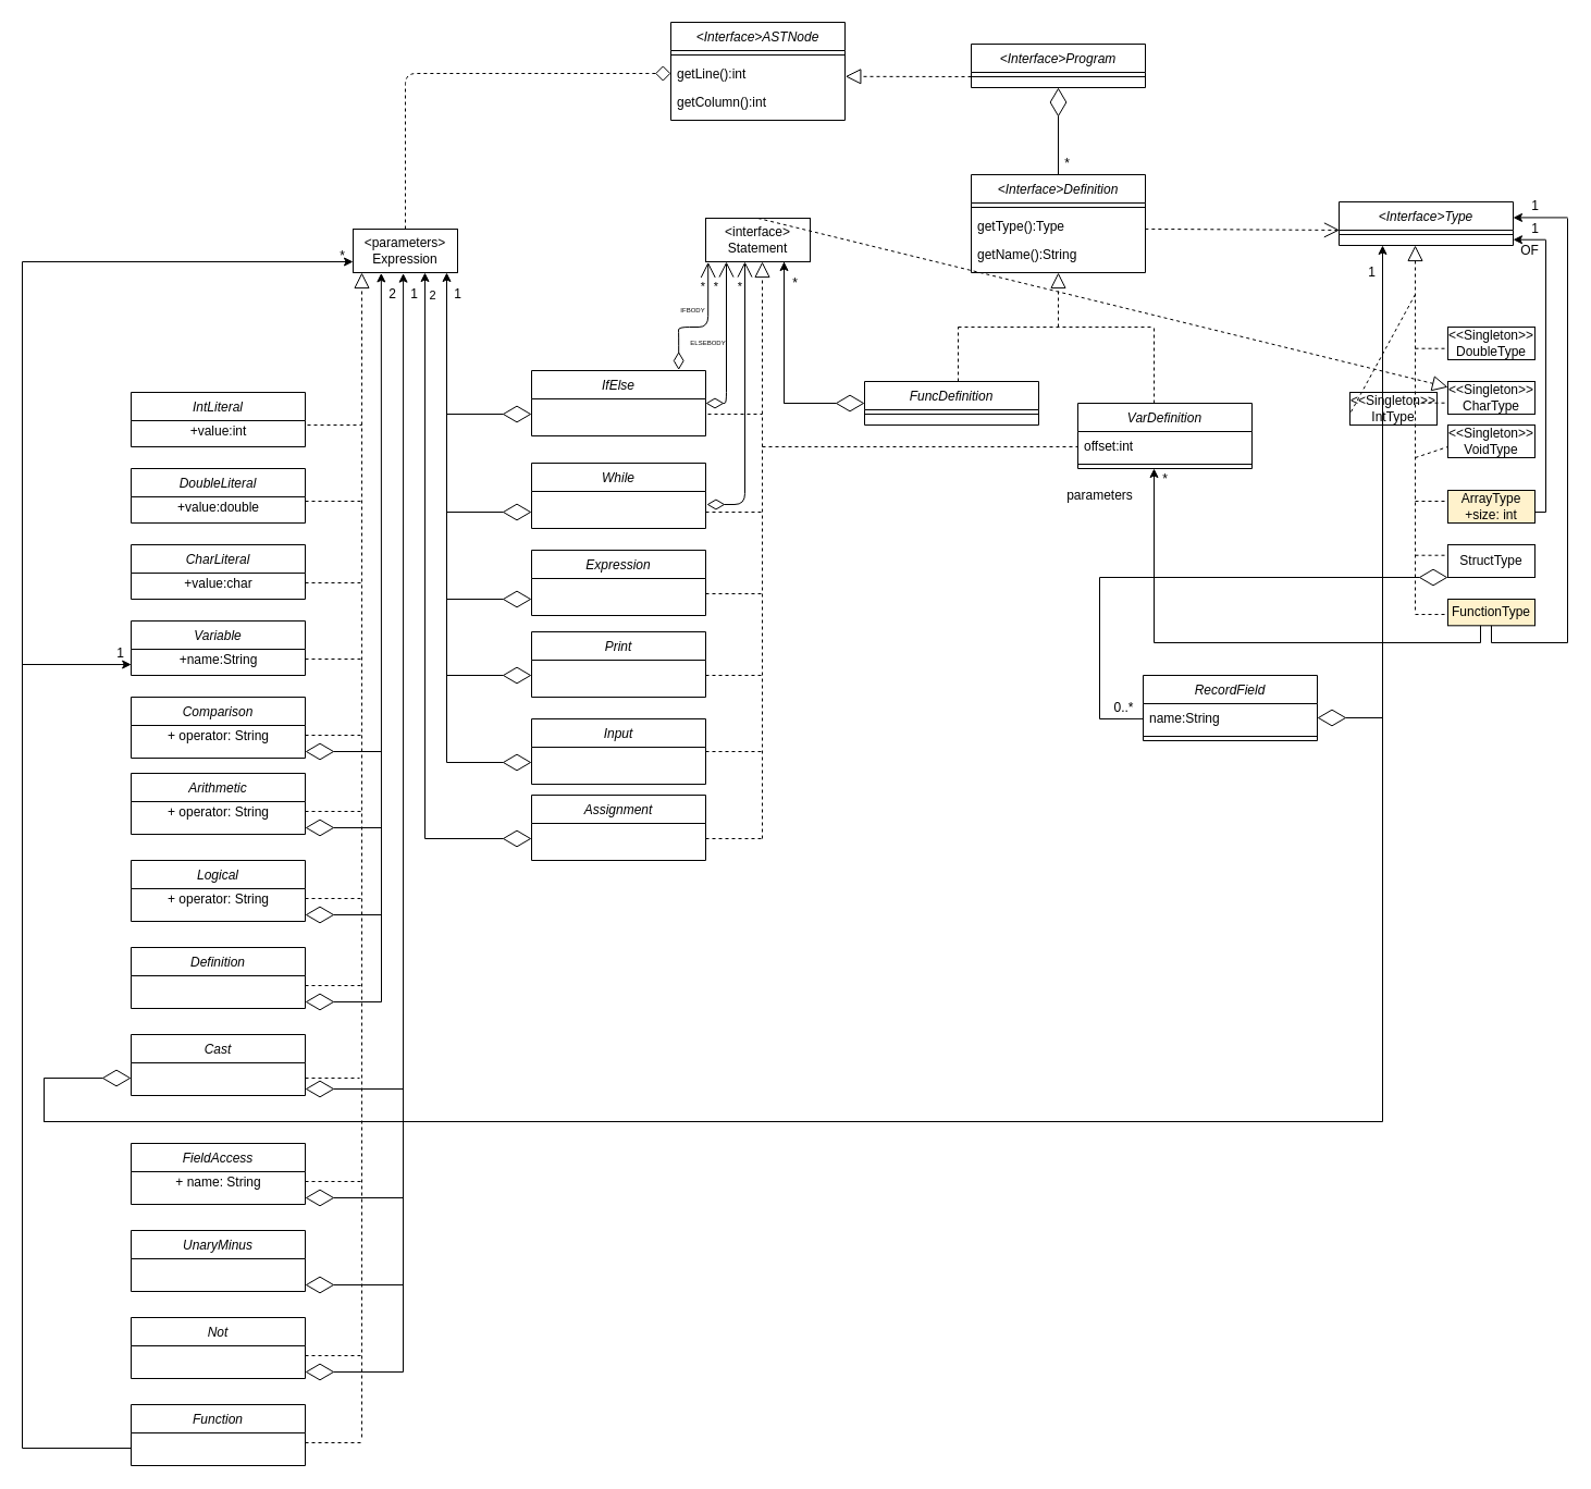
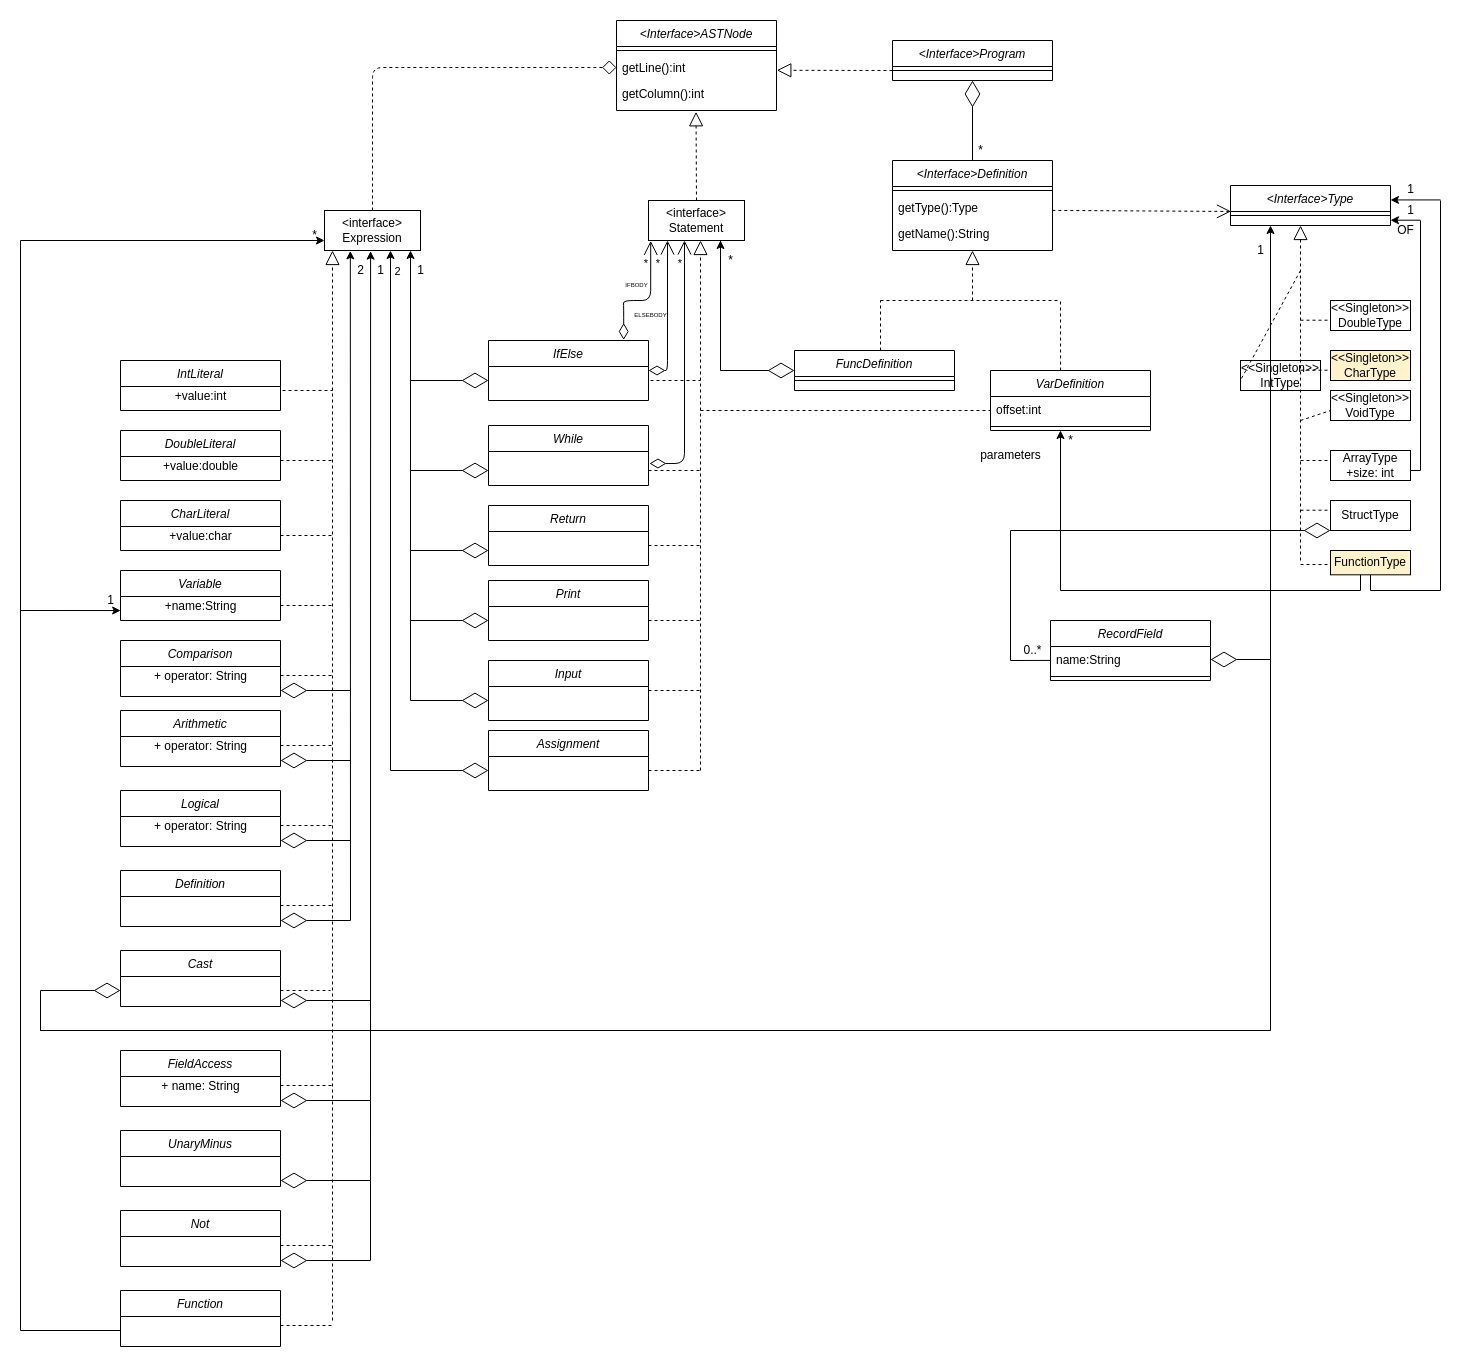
- <mxCell id="74" value="&amp;lt;parameters&amp;gt;&lt;br&gt;Expression" style="rounded=0;whiteSpace=wrap;html=1;" parent="1" vertex="1"><mxGeometry x="324" y="210" width="96" height="40" as="geometry" /></mxCell>
+ <mxCell id="74" value="&amp;lt;interface&amp;gt;&lt;br&gt;Expression" style="rounded=0;whiteSpace=wrap;html=1;" parent="1" vertex="1"><mxGeometry x="324" y="210" width="96" height="40" as="geometry" /></mxCell>
- <mxCell id="53" value="" style="endArrow=block;dashed=1;endFill=0;endSize=12;html=1;exitX=0.5;exitY=0;exitDx=0;exitDy=0;" parent="1" source="52" target="29" edge="1"><mxGeometry width="160" relative="1" as="geometry"><mxPoint x="902" y="80" as="sourcePoint" /><mxPoint x="786.32" y="79.782" as="targetPoint" /></mxGeometry></mxCell>
+ <mxCell id="53" value="" style="endArrow=block;dashed=1;endFill=0;endSize=12;html=1;entryX=0.497;entryY=1.204;entryDx=0;entryDy=0;exitX=0.5;exitY=0;exitDx=0;exitDy=0;entryPerimeter=0;" parent="1" source="52" target="7" edge="1"><mxGeometry width="160" relative="1" as="geometry"><mxPoint x="902" y="80" as="sourcePoint" /><mxPoint x="786.32" y="79.782" as="targetPoint" /></mxGeometry></mxCell>
- <mxCell id="29" value="&amp;lt;&amp;lt;Singleton&amp;gt;&amp;gt;&lt;br&gt;CharType" style="rounded=0;whiteSpace=wrap;html=1;" parent="1" vertex="1"><mxGeometry x="1330" y="350" width="80" height="30" as="geometry" /></mxCell>
+ <mxCell id="29" value="&amp;lt;&amp;lt;Singleton&amp;gt;&amp;gt;&lt;br&gt;CharType" style="rounded=0;whiteSpace=wrap;html=1;fillColor=#fff2cc;" parent="1" vertex="1"><mxGeometry x="1330" y="350" width="80" height="30" as="geometry" /></mxCell>
- <mxCell id="31" value="ArrayType&lt;br&gt;+size: int" style="rounded=0;whiteSpace=wrap;html=1;fillColor=#fff2cc;" parent="1" vertex="1"><mxGeometry x="1330" y="450" width="80" height="30" as="geometry" /></mxCell>
+ <mxCell id="31" value="ArrayType&lt;br&gt;+size: int" style="rounded=0;whiteSpace=wrap;html=1;" parent="1" vertex="1"><mxGeometry x="1330" y="450" width="80" height="30" as="geometry" /></mxCell>
- <mxCell id="61" value="Expression" style="swimlane;fontStyle=2;align=center;verticalAlign=top;childLayout=stackLayout;horizontal=1;startSize=26;horizontalStack=0;resizeParent=1;resizeLast=0;collapsible=1;marginBottom=0;rounded=0;shadow=0;strokeWidth=1;" parent="1" vertex="1"><mxGeometry x="488" y="505" width="160" height="60" as="geometry"><mxRectangle x="230" y="140" width="160" height="26" as="alternateBounds" /></mxGeometry></mxCell>
+ <mxCell id="61" value="Return" style="swimlane;fontStyle=2;align=center;verticalAlign=top;childLayout=stackLayout;horizontal=1;startSize=26;horizontalStack=0;resizeParent=1;resizeLast=0;collapsible=1;marginBottom=0;rounded=0;shadow=0;strokeWidth=1;" parent="1" vertex="1"><mxGeometry x="488" y="505" width="160" height="60" as="geometry"><mxRectangle x="230" y="140" width="160" height="26" as="alternateBounds" /></mxGeometry></mxCell>
